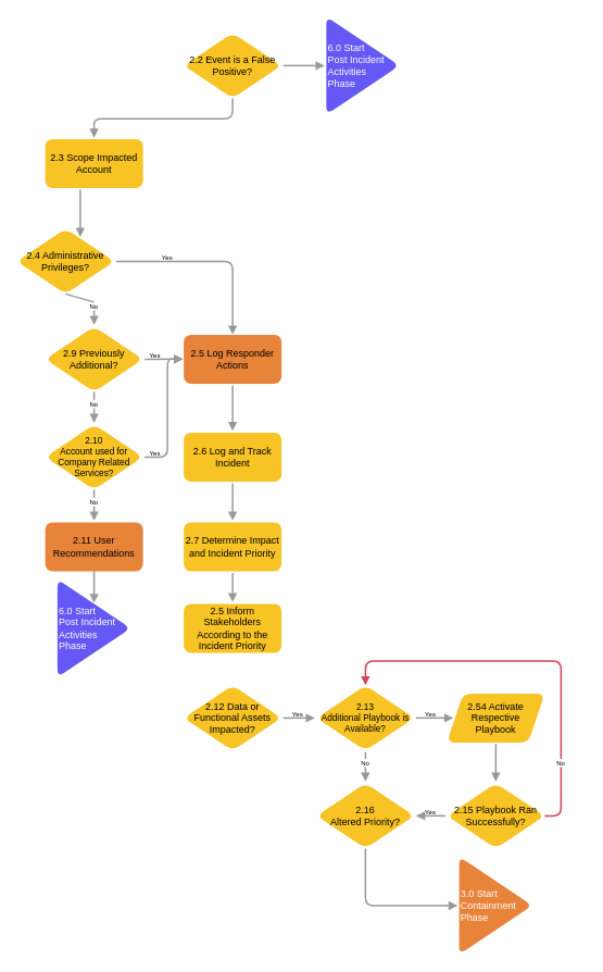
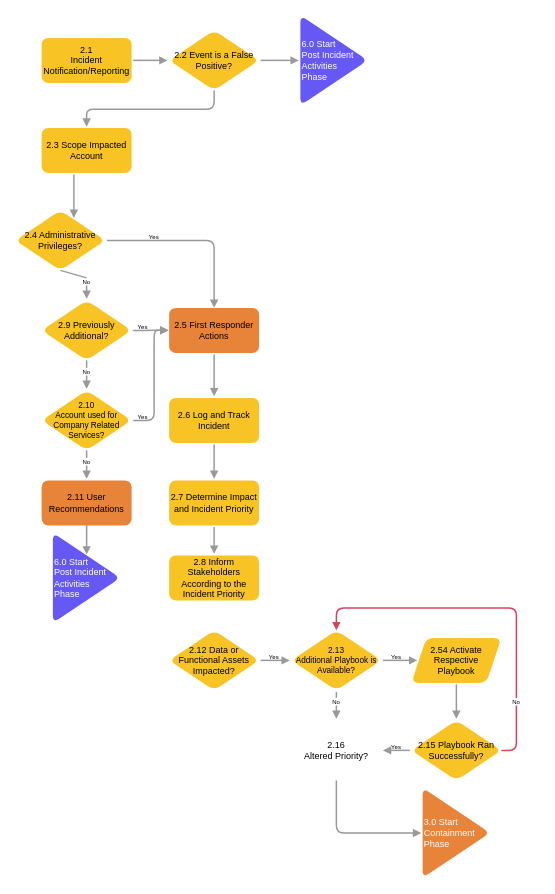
+ <mxCell id="34" value="2.1&lt;br&gt;Incident Notification/Reporting" style="rounded=1;whiteSpace=wrap;html=1;strokeColor=none;fillColor=#F7C325;labelBackgroundColor=none;labelBorderColor=none;fontColor=default;" parent="1" vertex="1"><mxGeometry x="55" y="50" width="120" height="60" as="geometry" /></mxCell>
+ <mxCell id="33" value="" style="edgeStyle=orthogonalEdgeStyle;rounded=1;orthogonalLoop=1;jettySize=auto;html=1;endArrow=block;fontSize=8;strokeColor=#999999;fontColor=#000000;strokeWidth=2;startArrow=none;startFill=0;endFill=1;endSize=6;sourcePerimeterSpacing=2;targetPerimeterSpacing=2;" parent="1" source="34" target="31" edge="1"><mxGeometry relative="1" as="geometry" /></mxCell>
- <mxCell id="36" value="2.5 Log Responder Actions" style="rounded=1;whiteSpace=wrap;html=1;strokeColor=none;fillColor=#E8833A;labelBackgroundColor=none;labelBorderColor=none;fontColor=default;" parent="1" vertex="1"><mxGeometry x="225" y="410" width="120" height="60" as="geometry" /></mxCell>
+ <mxCell id="36" value="2.5 First Responder Actions" style="rounded=1;whiteSpace=wrap;html=1;strokeColor=none;fillColor=#E8833A;labelBackgroundColor=none;labelBorderColor=none;fontColor=default;" parent="1" vertex="1"><mxGeometry x="225" y="410" width="120" height="60" as="geometry" /></mxCell>
- <mxCell id="14" value="2.5 Inform Stakeholders According to the Incident Priority" style="rounded=1;whiteSpace=wrap;html=1;strokeColor=none;fillColor=#F7C325;labelBackgroundColor=none;labelBorderColor=none;fontColor=default;" parent="1" vertex="1"><mxGeometry x="225" y="740" width="120" height="60" as="geometry" /></mxCell>
+ <mxCell id="14" value="2.8 Inform Stakeholders According to the Incident Priority" style="rounded=1;whiteSpace=wrap;html=1;strokeColor=none;fillColor=#F7C325;labelBackgroundColor=none;labelBorderColor=none;fontColor=default;" parent="1" vertex="1"><mxGeometry x="225" y="740" width="120" height="60" as="geometry" /></mxCell>
- <mxCell id="54" value="2.16&lt;br&gt;Altered Priority?" style="rhombus;whiteSpace=wrap;html=1;rounded=1;labelBackgroundColor=none;labelBorderColor=none;strokeColor=none;fontColor=default;fillColor=#F7C325;" parent="1" vertex="1"><mxGeometry x="388" y="960" width="120" height="80" as="geometry" /></mxCell>
+ <mxCell id="54" value="2.16&lt;br&gt;Altered Priority?" style="rhombus;whiteSpace=wrap;html=1;rounded=1;labelBackgroundColor=none;labelBorderColor=none;strokeColor=none;fontColor=default;fillColor=#ffffff;" parent="1" vertex="1"><mxGeometry x="388" y="960" width="120" height="80" as="geometry" /></mxCell>
